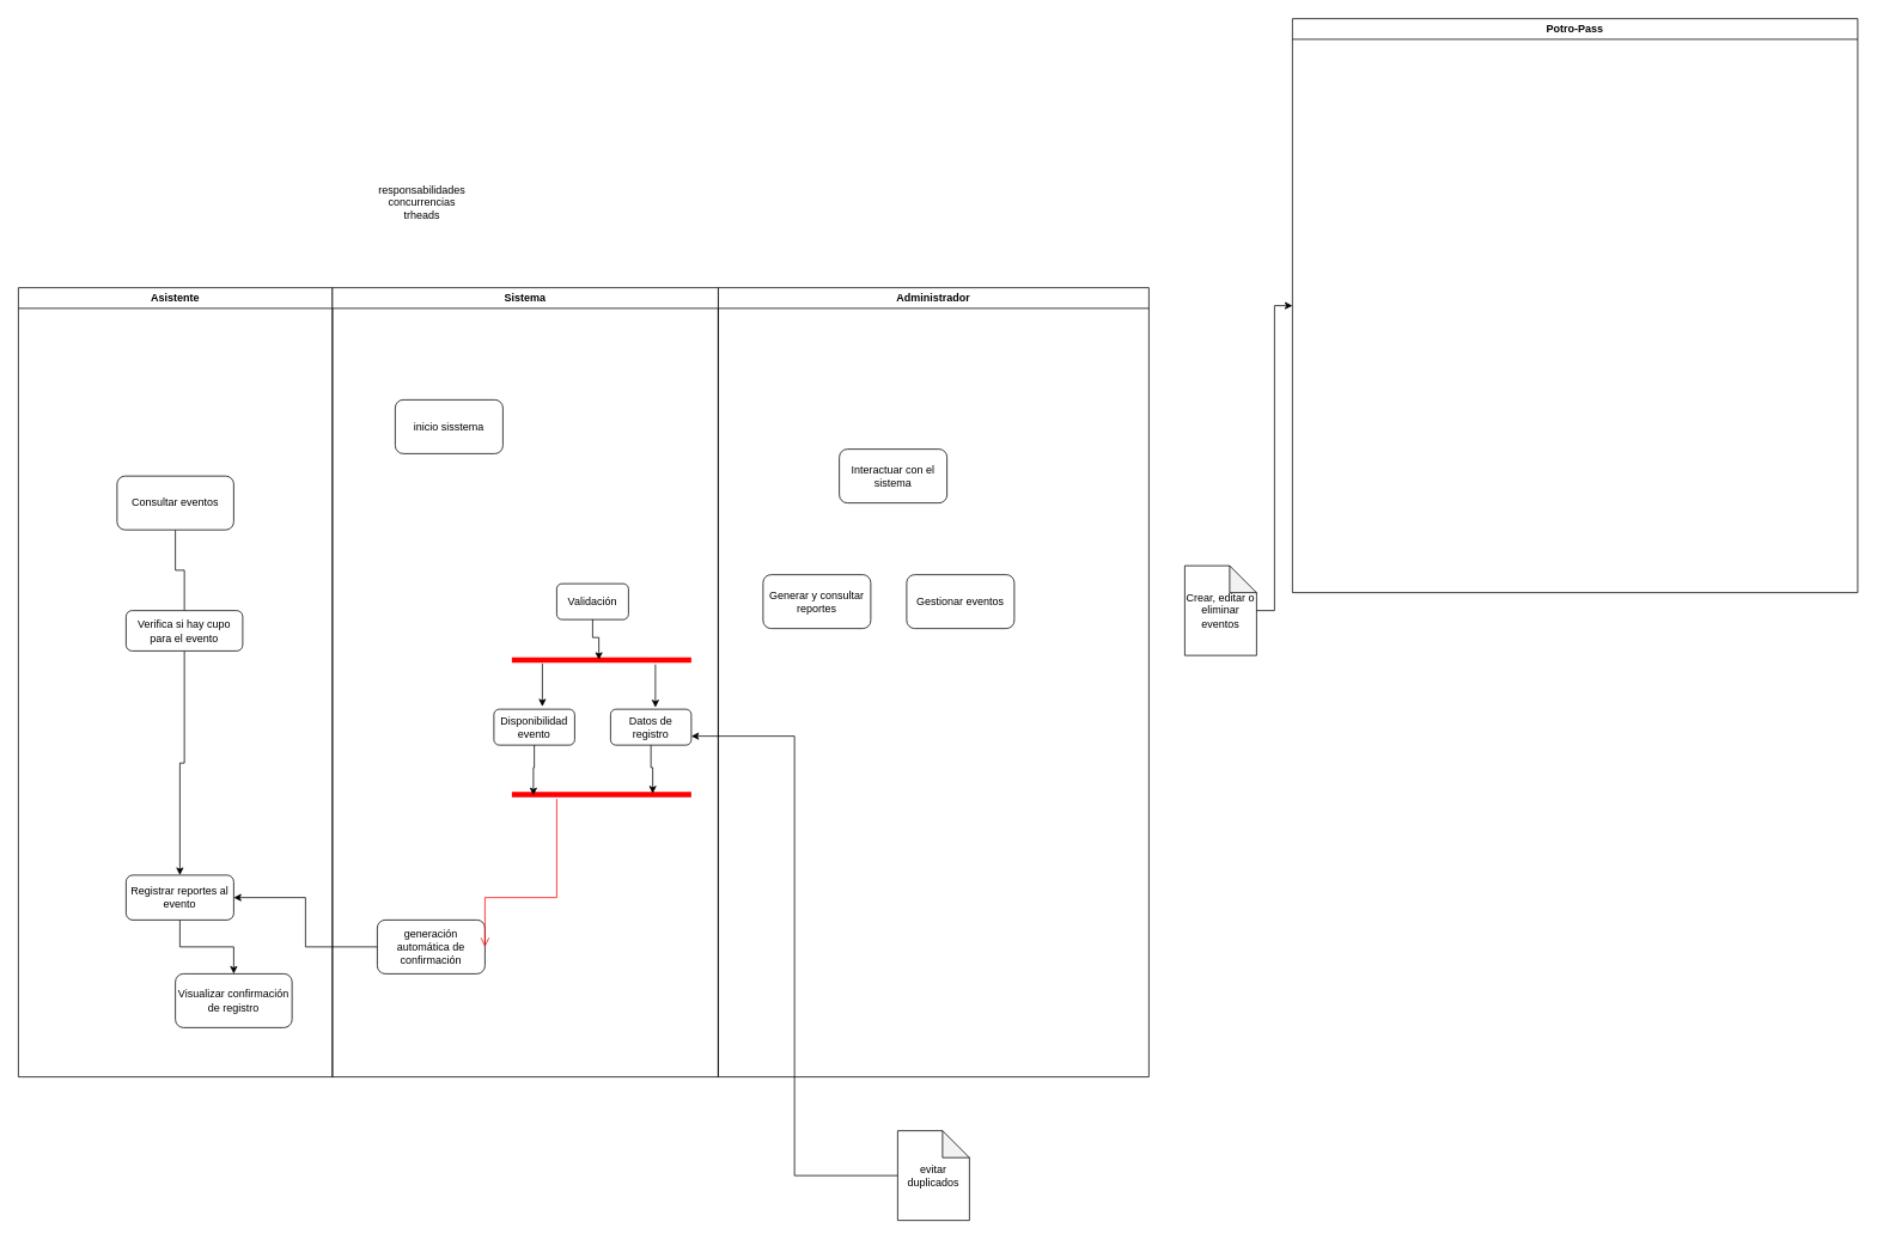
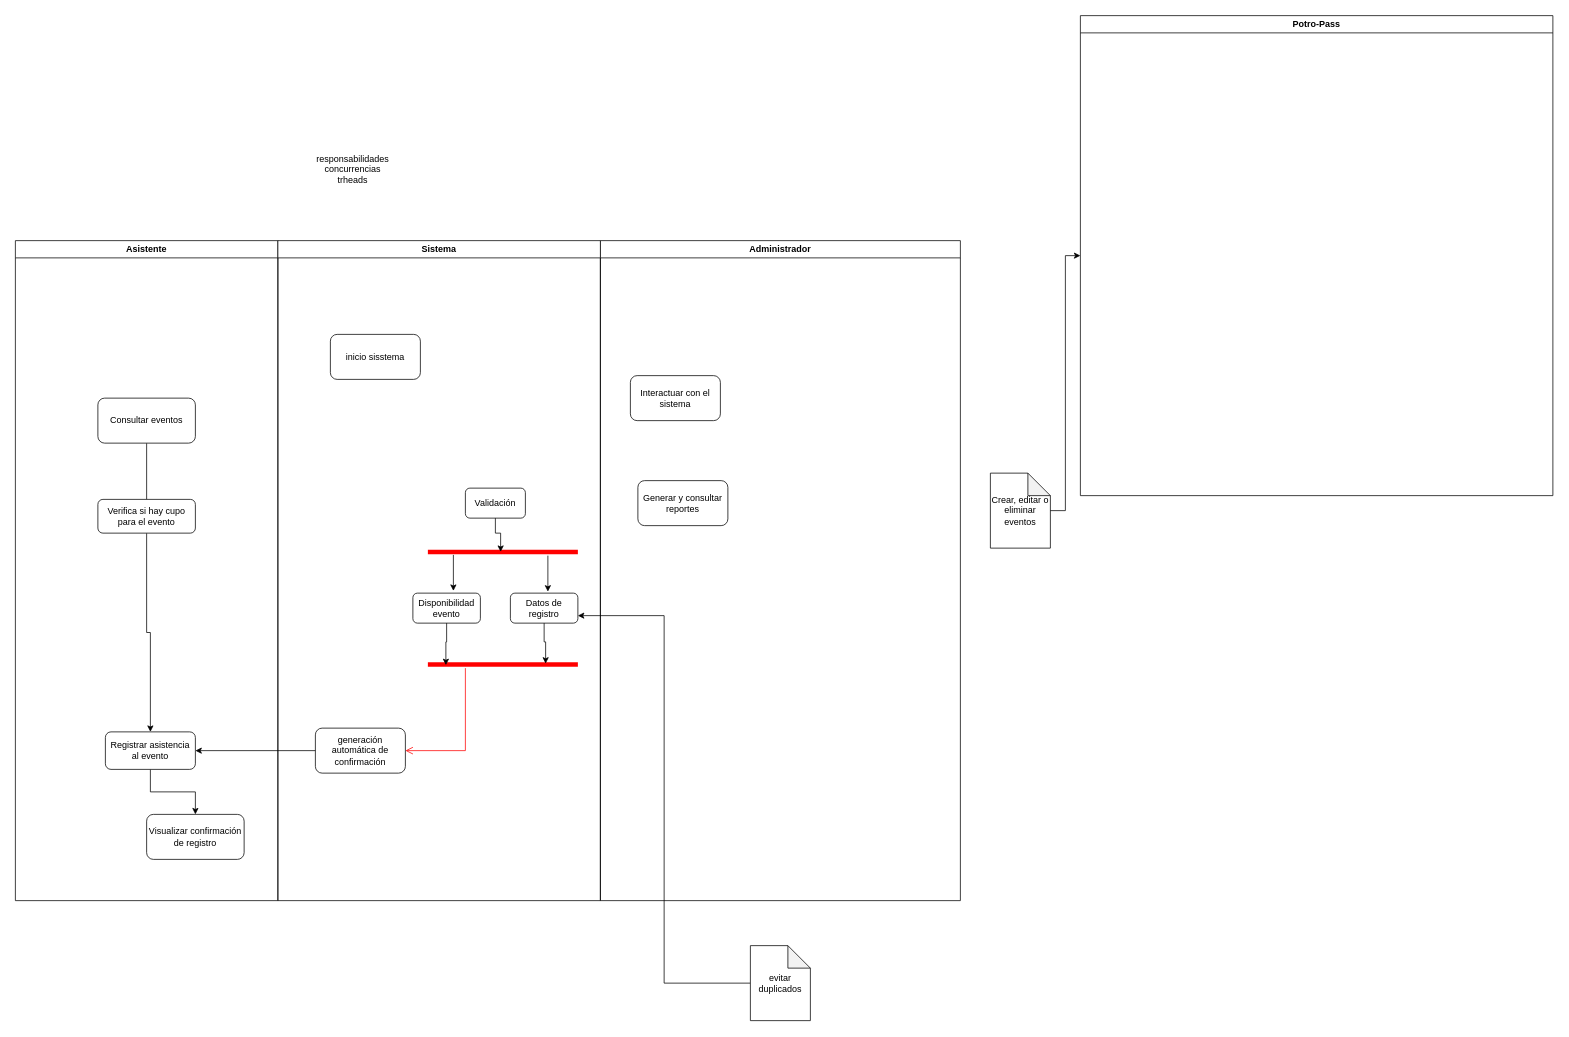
- <mxCell id="15" value="Interactuar con el sistema" style="rounded=1;whiteSpace=wrap;html=1;" vertex="1" parent="12"><mxGeometry x="135" y="180" width="120" height="60" as="geometry" /></mxCell>
+ <mxCell id="15" value="Interactuar con el sistema" style="rounded=1;whiteSpace=wrap;html=1;" vertex="1" parent="12"><mxGeometry x="40" y="180" width="120" height="60" as="geometry" /></mxCell>
- <mxCell id="13" value="Gestionar eventos" style="rounded=1;whiteSpace=wrap;html=1;" vertex="1" parent="12"><mxGeometry x="210" y="320" width="120" height="60" as="geometry" /></mxCell>
- <mxCell id="8" value="Verifica si hay cupo para el evento" style="rounded=1;whiteSpace=wrap;html=1;" vertex="1" parent="4"><mxGeometry x="120" y="360" width="130" height="45" as="geometry" /></mxCell>
+ <mxCell id="8" value="Verifica si hay cupo para el evento" style="rounded=1;whiteSpace=wrap;html=1;" vertex="1" parent="4"><mxGeometry x="110" y="345" width="130" height="45" as="geometry" /></mxCell>
- <mxCell id="10" value="Registrar reportes al evento" style="rounded=1;whiteSpace=wrap;html=1;" vertex="1" parent="4"><mxGeometry x="120" y="655" width="120" height="50" as="geometry" /></mxCell>
+ <mxCell id="10" value="Registrar asistencia al evento" style="rounded=1;whiteSpace=wrap;html=1;" vertex="1" parent="4"><mxGeometry x="120" y="655" width="120" height="50" as="geometry" /></mxCell>
- <mxCell id="18" value="generación automática de confirmación" style="rounded=1;whiteSpace=wrap;html=1;" vertex="1" parent="16"><mxGeometry x="50" y="705" width="120" height="60" as="geometry" /></mxCell>
+ <mxCell id="18" value="generación automática de confirmación" style="rounded=1;whiteSpace=wrap;html=1;" vertex="1" parent="16"><mxGeometry x="50" y="650" width="120" height="60" as="geometry" /></mxCell>
